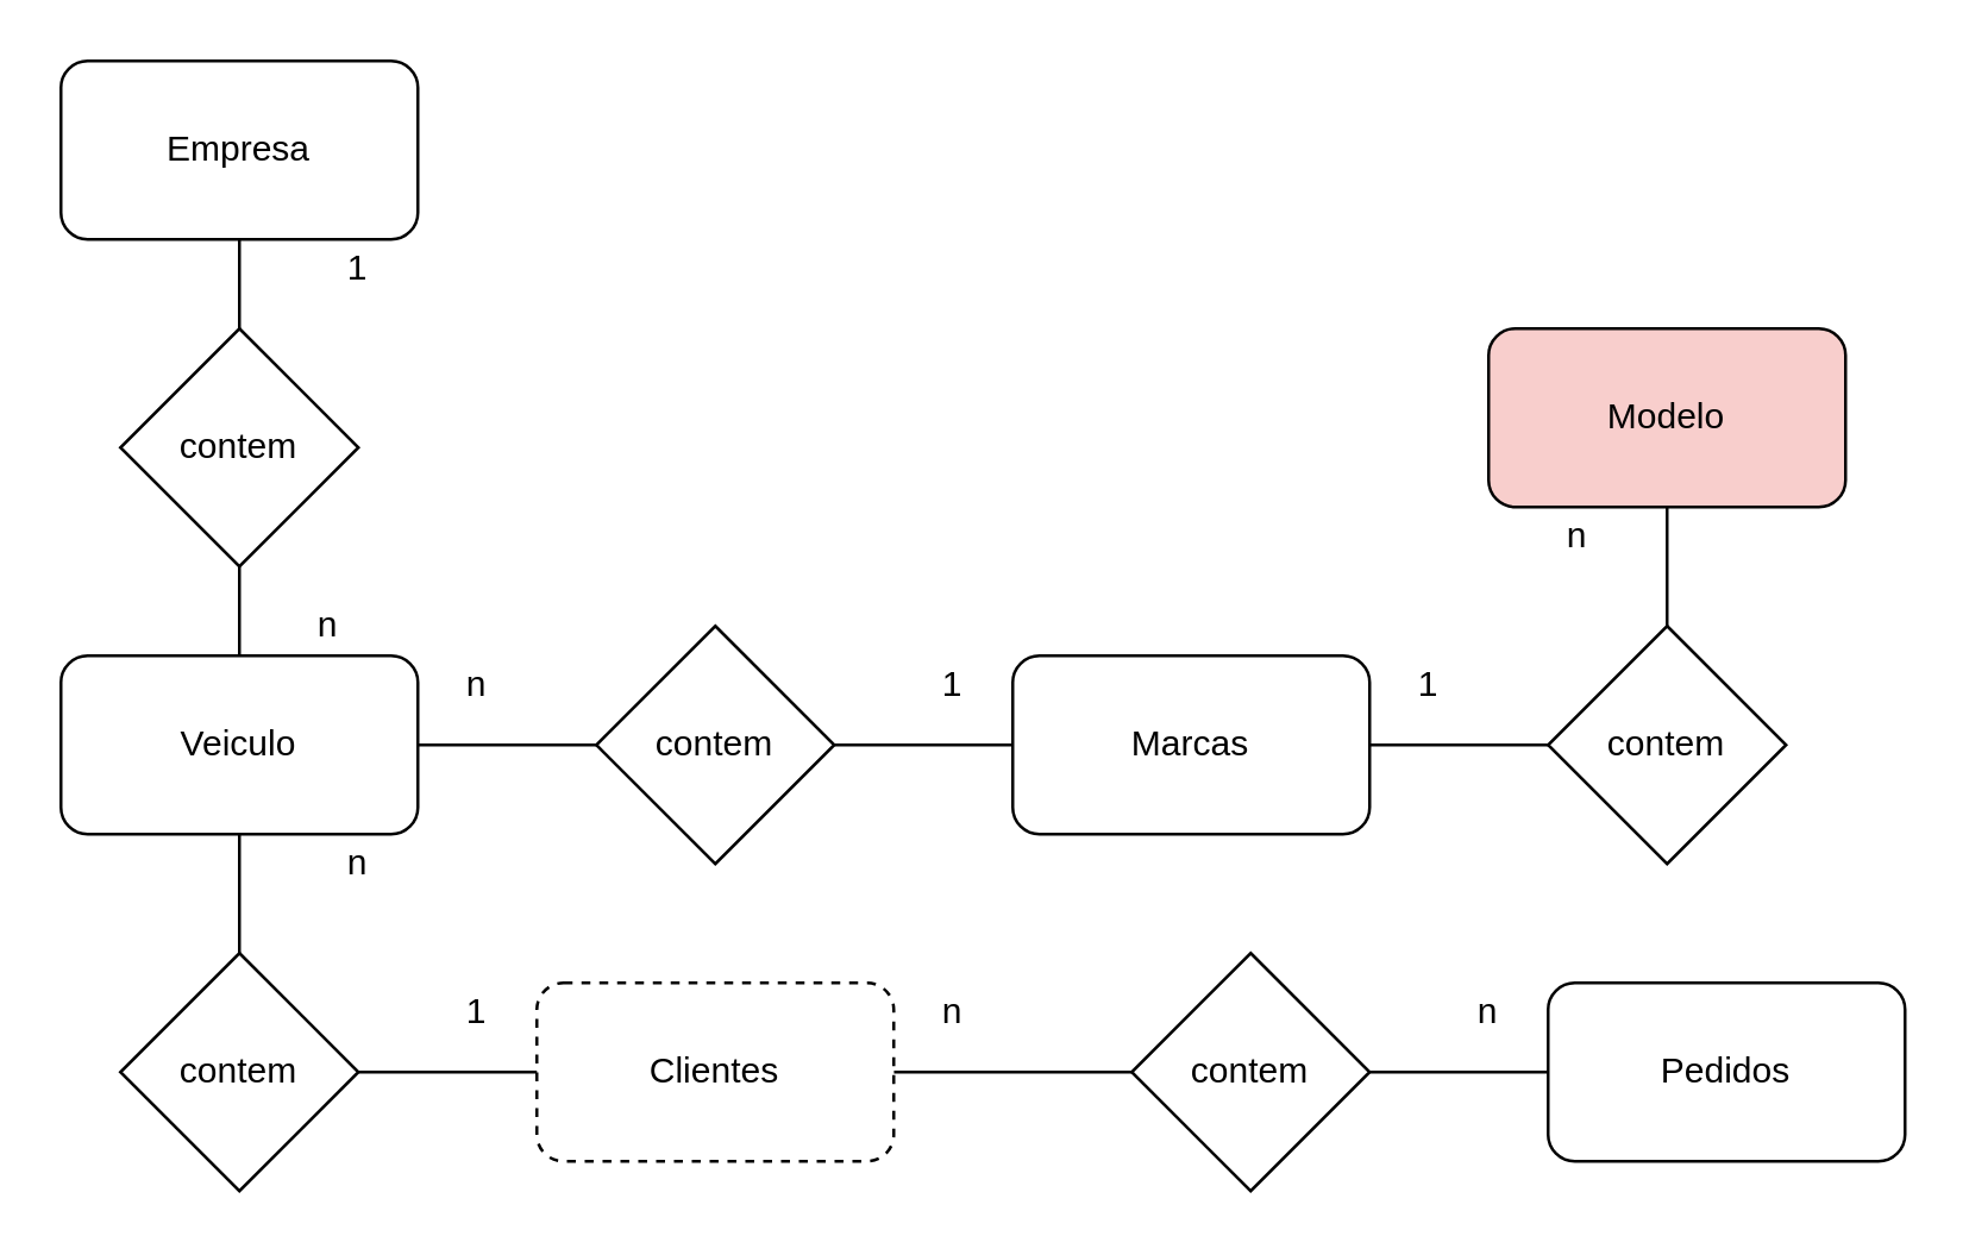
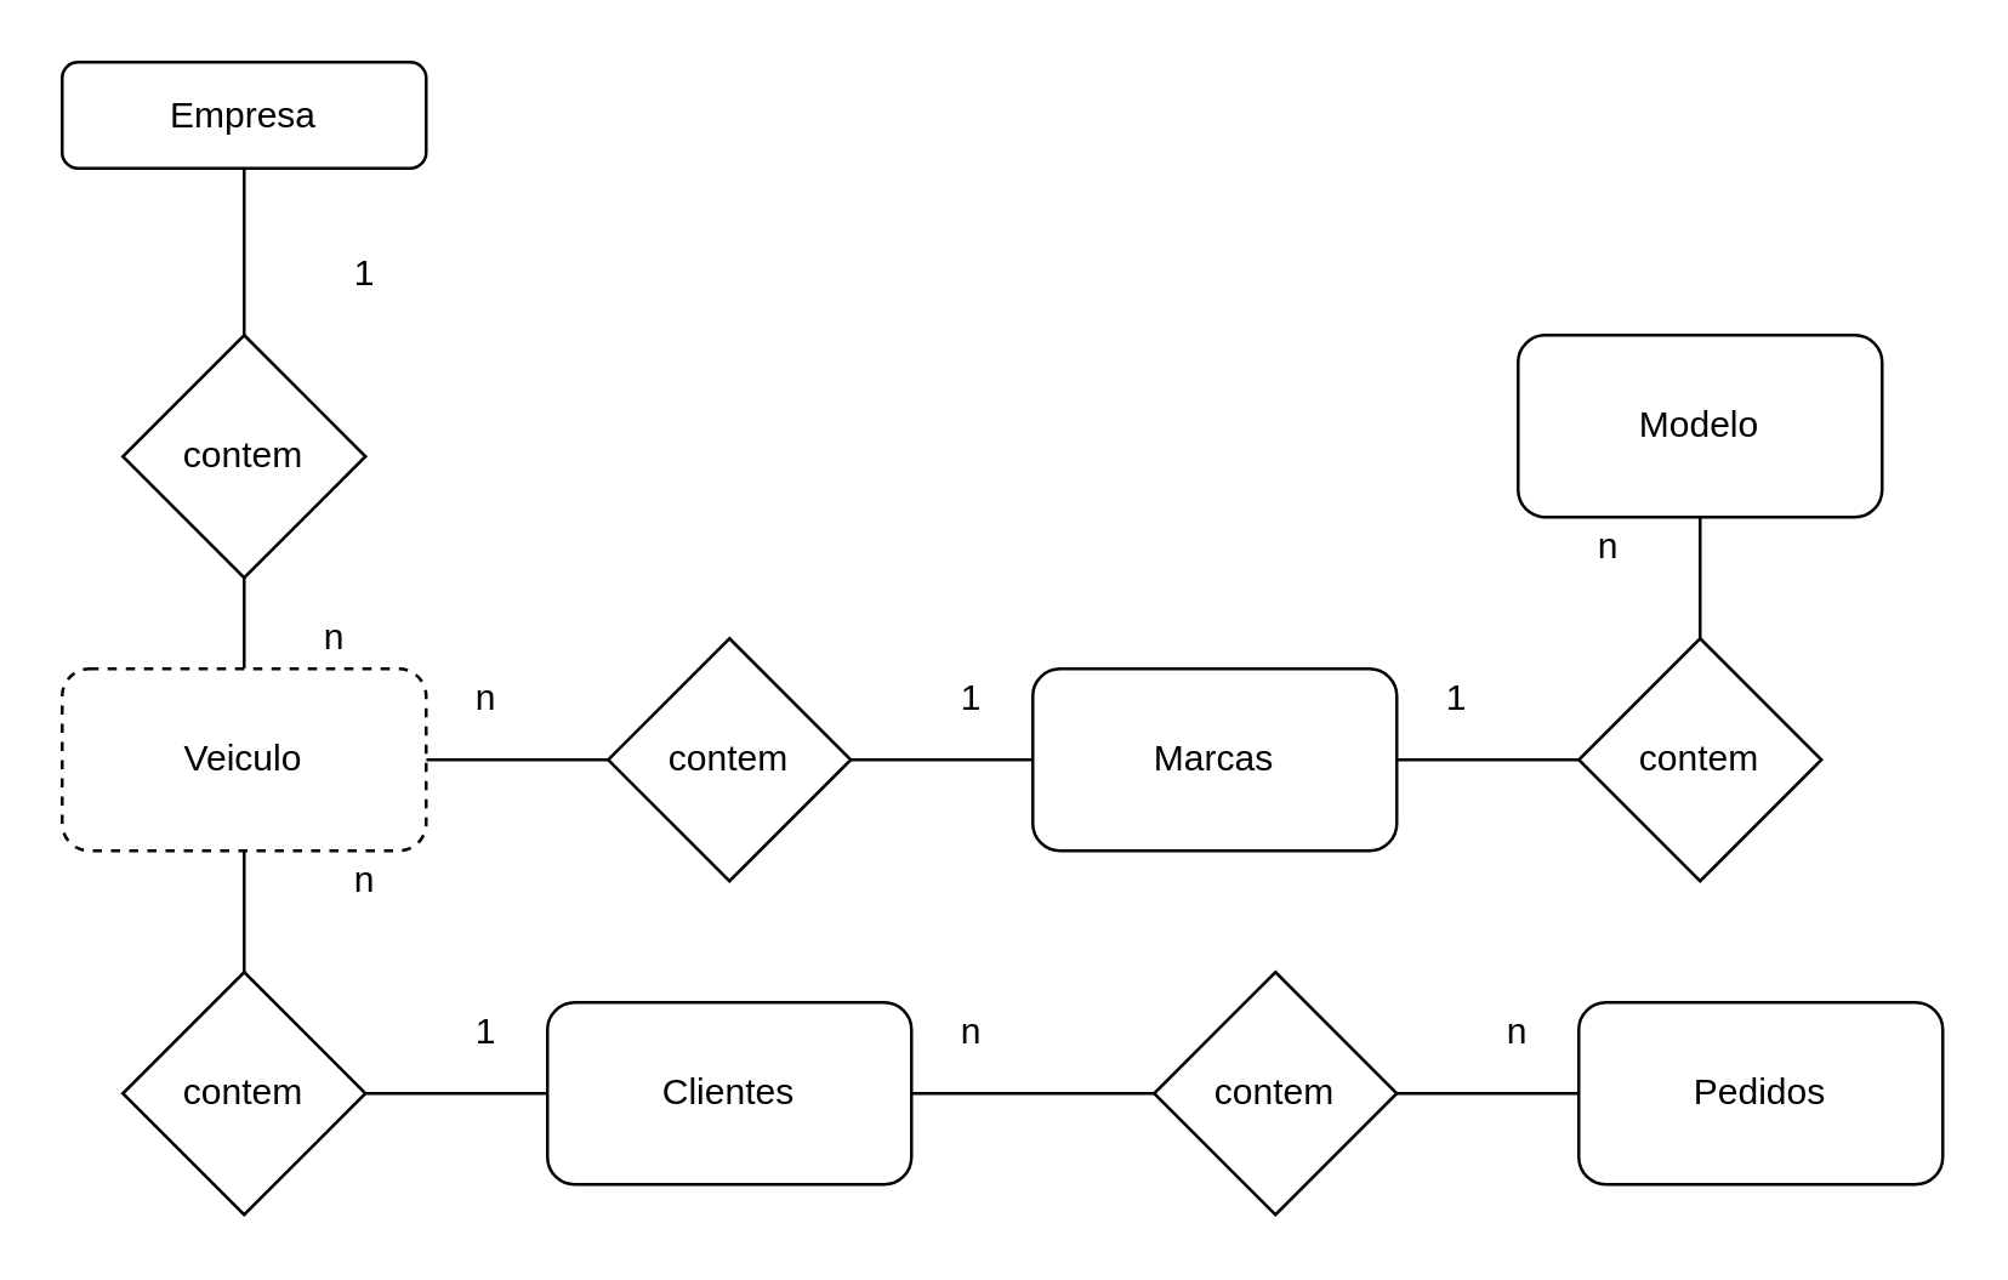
- <mxCell id="29" value="Empresa" style="rounded=1;whiteSpace=wrap;html=1;" vertex="1" parent="1"><mxGeometry x="20" y="20" width="120" height="60" as="geometry" /></mxCell>
+ <mxCell id="29" value="Empresa" style="rounded=1;whiteSpace=wrap;html=1;" vertex="1" parent="1"><mxGeometry x="20" y="20" width="120" height="35" as="geometry" /></mxCell>
- <mxCell id="16" value="Modelo" style="rounded=1;whiteSpace=wrap;html=1;fillColor=#f8cecc;" vertex="1" parent="1"><mxGeometry x="500" y="110" width="120" height="60" as="geometry" /></mxCell>
+ <mxCell id="16" value="Modelo" style="rounded=1;whiteSpace=wrap;html=1;" vertex="1" parent="1"><mxGeometry x="500" y="110" width="120" height="60" as="geometry" /></mxCell>
- <mxCell id="5" value="Veiculo" style="rounded=1;whiteSpace=wrap;html=1;" vertex="1" parent="1"><mxGeometry x="20" y="220" width="120" height="60" as="geometry" /></mxCell>
+ <mxCell id="5" value="Veiculo" style="rounded=1;whiteSpace=wrap;html=1;dashed=1;" vertex="1" parent="1"><mxGeometry x="20" y="220" width="120" height="60" as="geometry" /></mxCell>
- <mxCell id="11" value="Clientes" style="rounded=1;whiteSpace=wrap;html=1;dashed=1;" vertex="1" parent="1"><mxGeometry x="180" y="330" width="120" height="60" as="geometry" /></mxCell>
+ <mxCell id="11" value="Clientes" style="rounded=1;whiteSpace=wrap;html=1;" vertex="1" parent="1"><mxGeometry x="180" y="330" width="120" height="60" as="geometry" /></mxCell>
